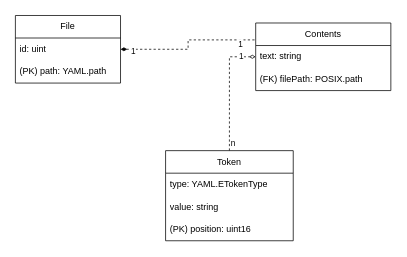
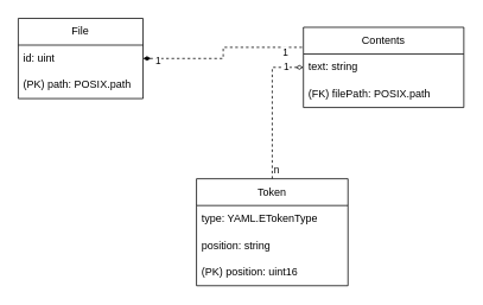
- <mxCell id="7" value="(PK)&amp;nbsp;path: YAML.path" style="text;strokeColor=none;fillColor=none;align=left;verticalAlign=middle;spacingLeft=4;spacingRight=4;overflow=hidden;points=[[0,0.5],[1,0.5]];portConstraint=eastwest;rotatable=0;whiteSpace=wrap;html=1;" vertex="1" parent="5"><mxGeometry y="60" width="140" height="30" as="geometry" /></mxCell>
+ <mxCell id="7" value="(PK)&amp;nbsp;path: POSIX.path" style="text;strokeColor=none;fillColor=none;align=left;verticalAlign=middle;spacingLeft=4;spacingRight=4;overflow=hidden;points=[[0,0.5],[1,0.5]];portConstraint=eastwest;rotatable=0;whiteSpace=wrap;html=1;" vertex="1" parent="5"><mxGeometry y="60" width="140" height="30" as="geometry" /></mxCell>
- <mxCell id="16" value="value: string" style="text;strokeColor=none;fillColor=none;align=left;verticalAlign=middle;spacingLeft=4;spacingRight=4;overflow=hidden;points=[[0,0.5],[1,0.5]];portConstraint=eastwest;rotatable=0;whiteSpace=wrap;html=1;" vertex="1" parent="14"><mxGeometry y="60" width="170" height="30" as="geometry" /></mxCell>
+ <mxCell id="16" value="position: string" style="text;strokeColor=none;fillColor=none;align=left;verticalAlign=middle;spacingLeft=4;spacingRight=4;overflow=hidden;points=[[0,0.5],[1,0.5]];portConstraint=eastwest;rotatable=0;whiteSpace=wrap;html=1;" vertex="1" parent="14"><mxGeometry y="60" width="170" height="30" as="geometry" /></mxCell>
